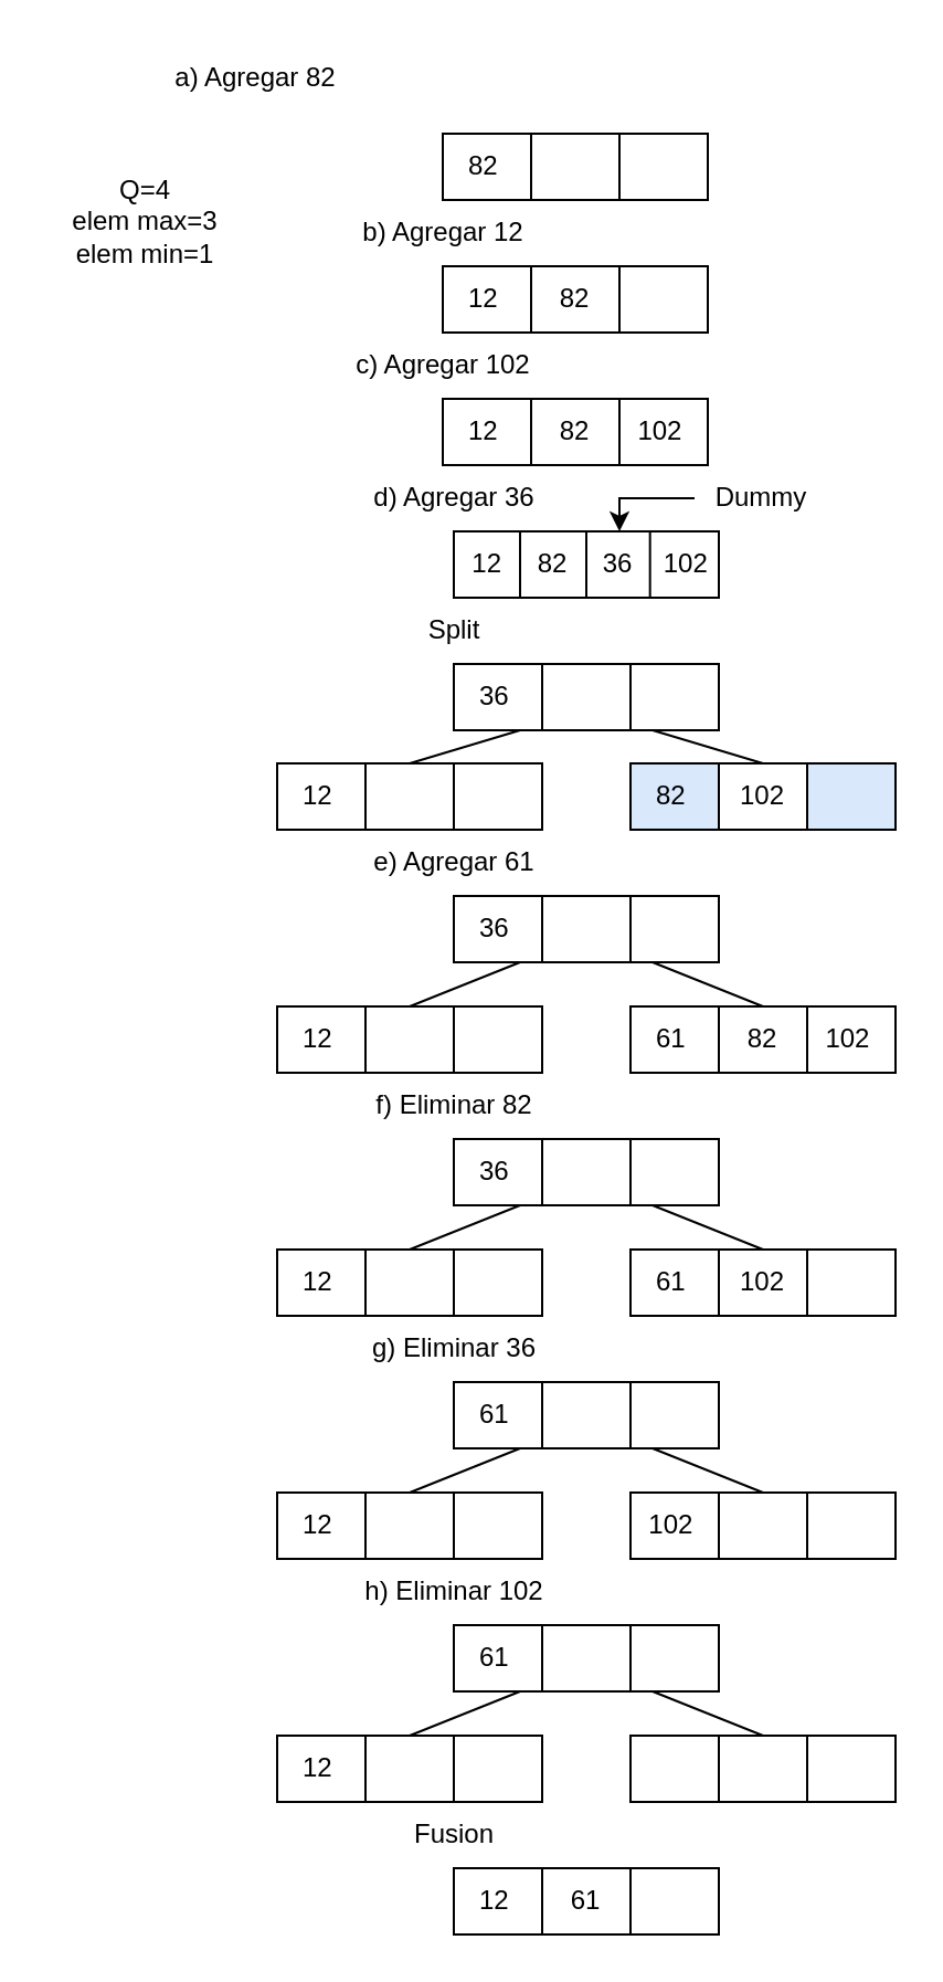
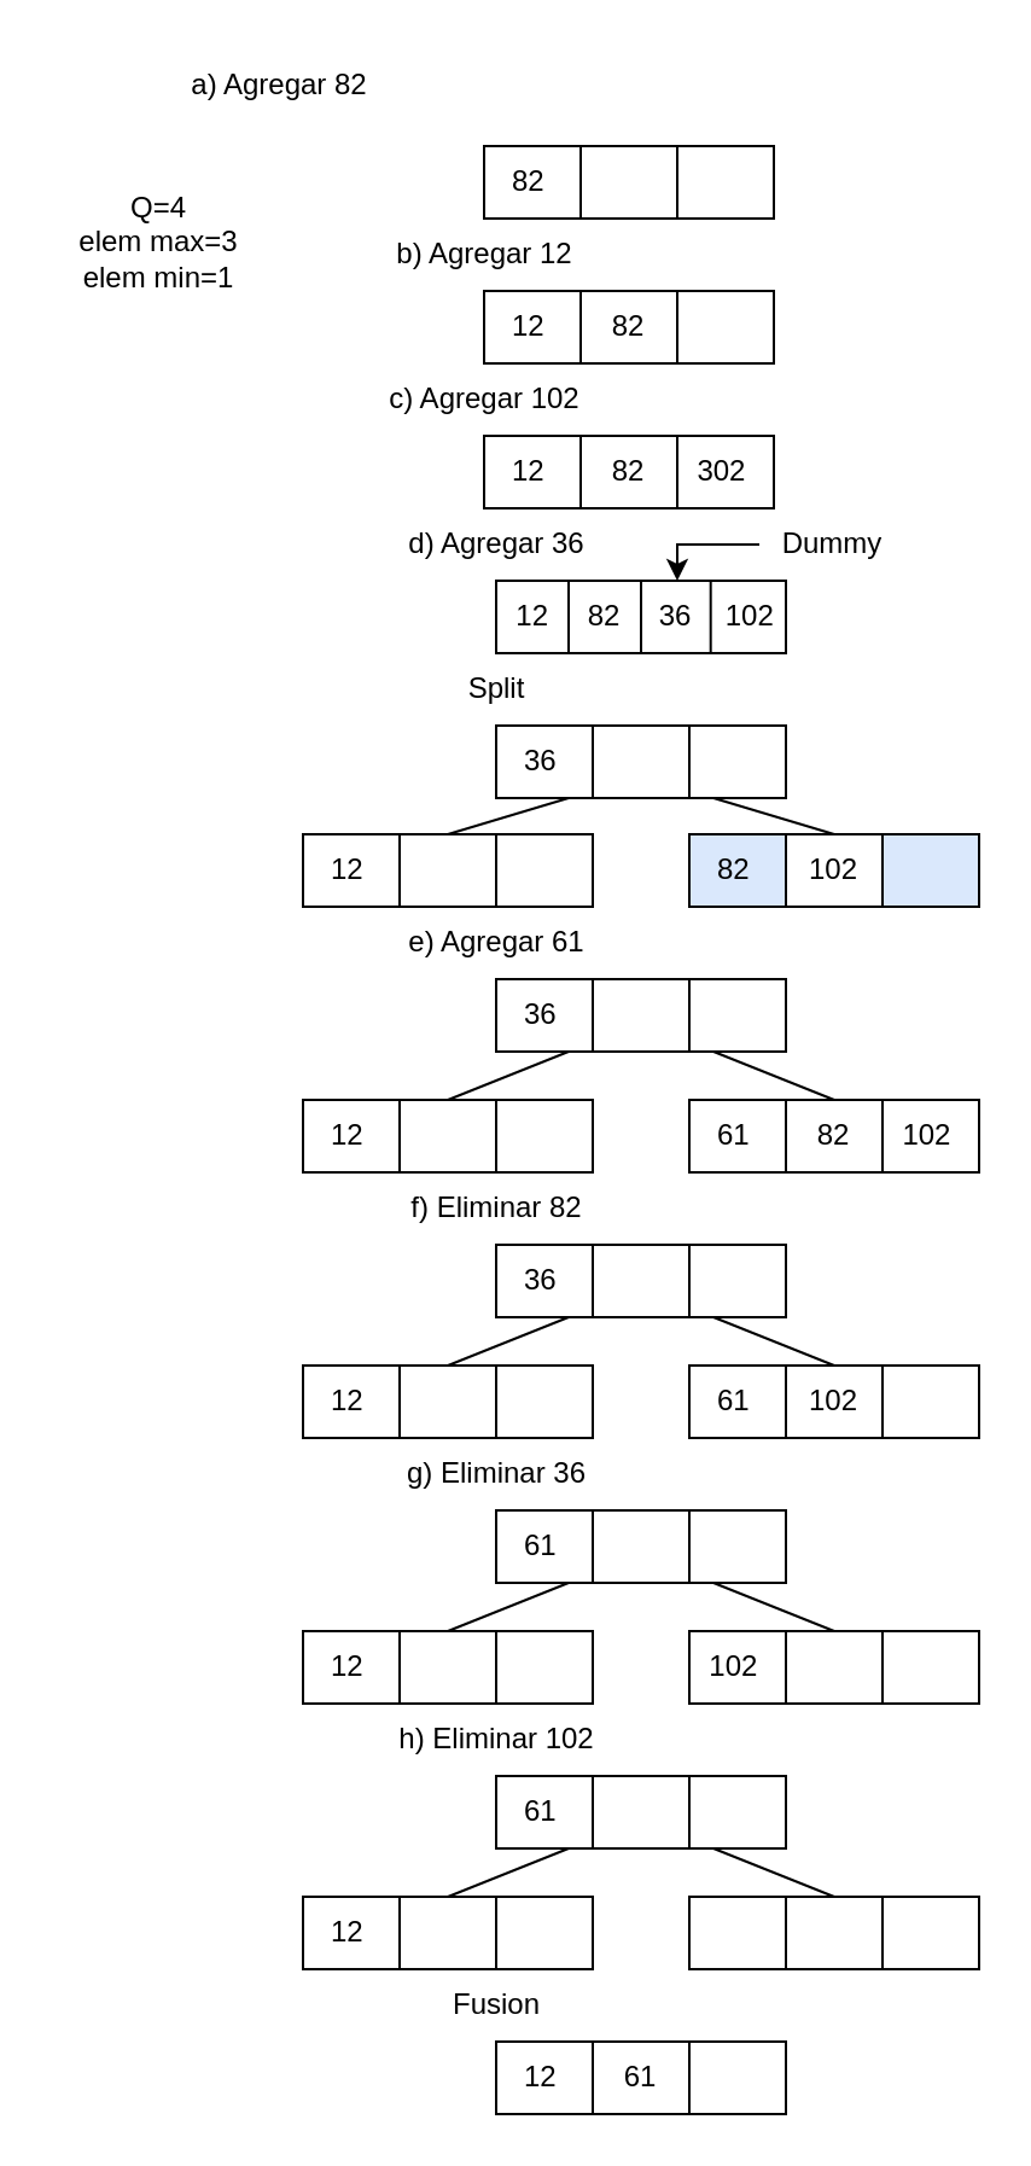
- <mxCell id="10" value="&amp;nbsp; &amp;nbsp;12&amp;nbsp; &amp;nbsp; &amp;nbsp; &amp;nbsp; &amp;nbsp;82&amp;nbsp; &amp;nbsp; &amp;nbsp; 102" style="rounded=0;whiteSpace=wrap;html=1;align=left;" parent="1" vertex="1"><mxGeometry x="200" y="180" width="120" height="30" as="geometry" /></mxCell>
+ <mxCell id="10" value="&amp;nbsp; &amp;nbsp;12&amp;nbsp; &amp;nbsp; &amp;nbsp; &amp;nbsp; &amp;nbsp;82&amp;nbsp; &amp;nbsp; &amp;nbsp; 302" style="rounded=0;whiteSpace=wrap;html=1;align=left;" parent="1" vertex="1"><mxGeometry x="200" y="180" width="120" height="30" as="geometry" /></mxCell>
